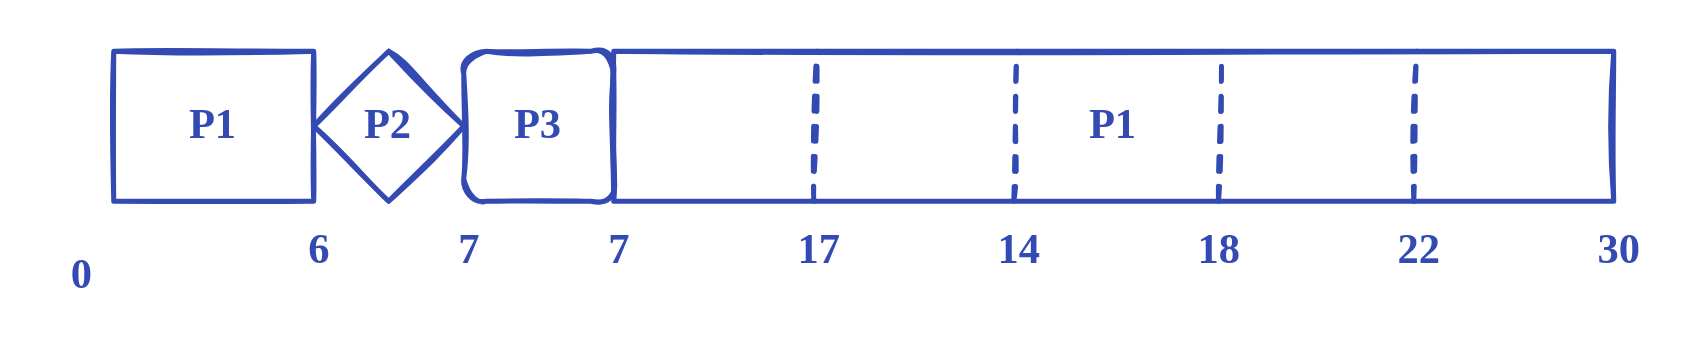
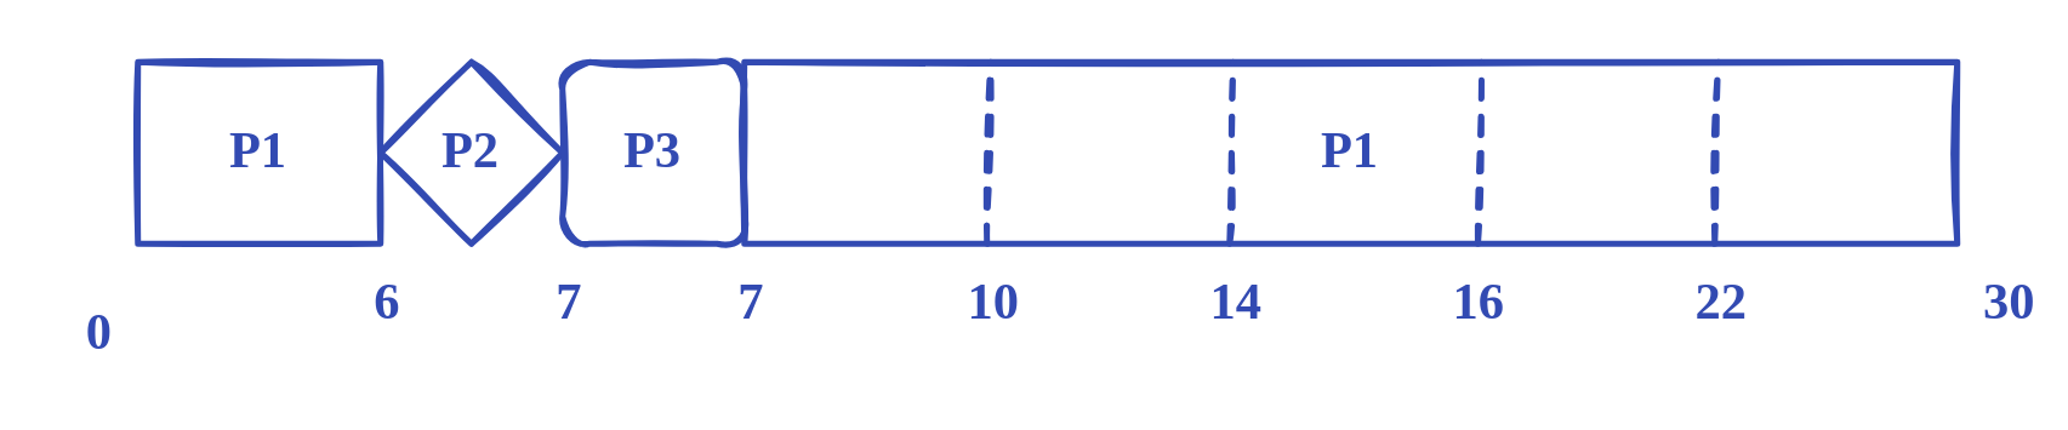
- <mxCell id="17" value="17" style="text;fillColor=none;align=center;verticalAlign=middle;rounded=0;shadow=0;sketch=1;fontFamily=Ink Free;fontSize=17;fontStyle=1;spacingRight=0;fontColor=#324AB2;spacingBottom=5;" vertex="1" parent="1"><mxGeometry x="315" y="90" width="25" height="20" as="geometry" /></mxCell>
+ <mxCell id="17" value="10" style="text;fillColor=none;align=center;verticalAlign=middle;rounded=0;shadow=0;sketch=1;fontFamily=Ink Free;fontSize=17;fontStyle=1;spacingRight=0;fontColor=#324AB2;spacingBottom=5;" vertex="1" parent="1"><mxGeometry x="315" y="90" width="25" height="20" as="geometry" /></mxCell>
- <mxCell id="9" value="18" style="text;fillColor=none;align=center;verticalAlign=middle;rounded=0;shadow=0;sketch=1;fontFamily=Ink Free;fontSize=17;fontStyle=1;spacingRight=0;fontColor=#324AB2;spacingBottom=5;" vertex="1" parent="1"><mxGeometry x="475" y="90" width="25" height="20" as="geometry" /></mxCell>
+ <mxCell id="9" value="16" style="text;fillColor=none;align=center;verticalAlign=middle;rounded=0;shadow=0;sketch=1;fontFamily=Ink Free;fontSize=17;fontStyle=1;spacingRight=0;fontColor=#324AB2;spacingBottom=5;" vertex="1" parent="1"><mxGeometry x="475" y="90" width="25" height="20" as="geometry" /></mxCell>
- <mxCell id="10" value="30" style="text;fillColor=none;align=center;verticalAlign=middle;rounded=0;shadow=0;sketch=1;fontFamily=Ink Free;fontSize=17;fontStyle=1;spacingRight=0;fontColor=#324AB2;spacingBottom=5;" vertex="1" parent="1"><mxGeometry x="635" y="90" width="25" height="20" as="geometry" /></mxCell>
+ <mxCell id="10" value="30" style="text;fillColor=none;align=center;verticalAlign=middle;rounded=0;shadow=0;sketch=1;fontFamily=Ink Free;fontSize=17;fontStyle=1;spacingRight=0;fontColor=#324AB2;spacingBottom=5;" vertex="1" parent="1"><mxGeometry x="650" y="90" width="25" height="20" as="geometry" /></mxCell>
